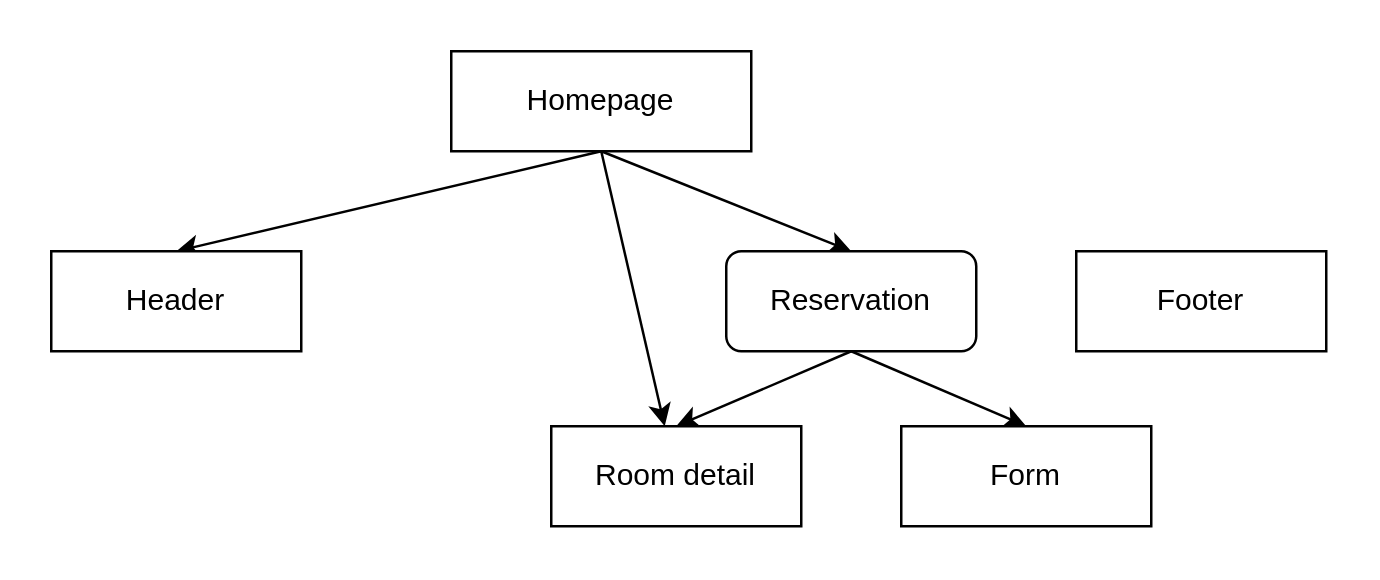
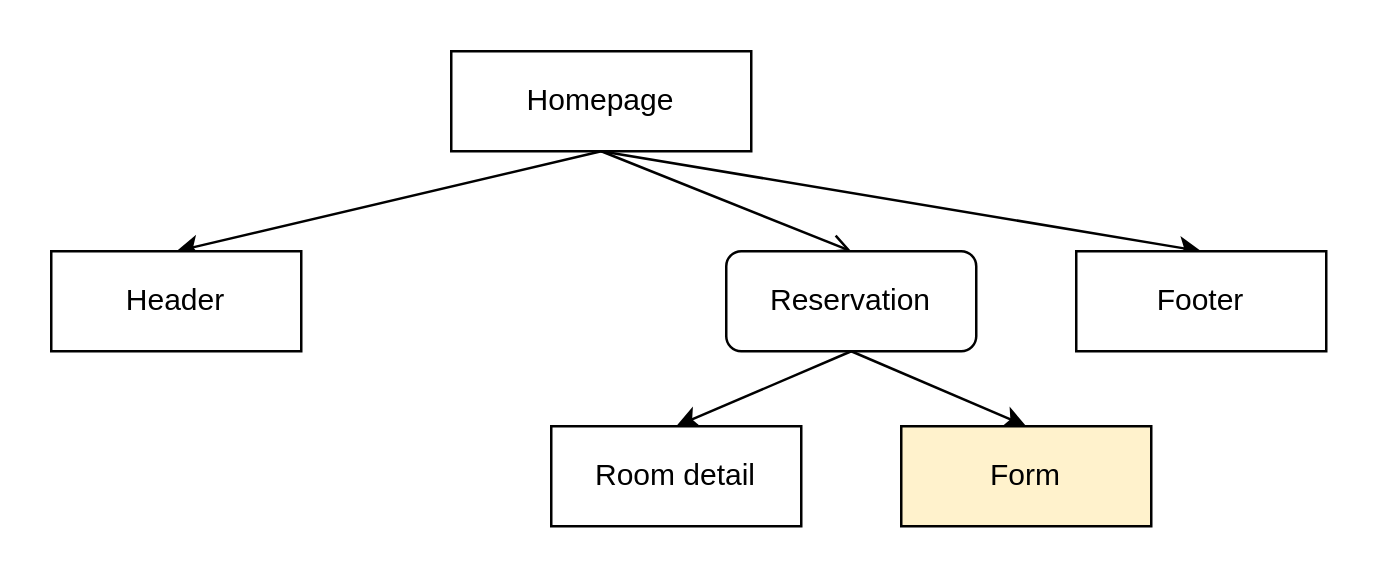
- <mxCell id="3" style="edgeStyle=none;html=1;exitX=0.5;exitY=1;exitDx=0;exitDy=0;entryX=0.5;entryY=0;entryDx=0;entryDy=0;" edge="1" parent="1" source="5" target="9"><mxGeometry relative="1" as="geometry" /></mxCell>
+ <mxCell id="3" style="edgeStyle=none;html=1;exitX=0.5;exitY=1;exitDx=0;exitDy=0;entryX=0.5;entryY=0;entryDx=0;entryDy=0;endArrow=open;" edge="1" parent="1" source="5" target="9"><mxGeometry relative="1" as="geometry" /></mxCell>
- <mxCell id="4" style="edgeStyle=none;html=1;exitX=0.5;exitY=1;exitDx=0;exitDy=0;" edge="1" parent="1" source="5" target="11"><mxGeometry relative="1" as="geometry" /></mxCell>
+ <mxCell id="4" style="edgeStyle=none;html=1;exitX=0.5;exitY=1;exitDx=0;exitDy=0;entryX=0.5;entryY=0;entryDx=0;entryDy=0;" edge="1" parent="1" source="5" target="10"><mxGeometry relative="1" as="geometry" /></mxCell>
- <mxCell id="12" value="Form" style="rounded=0;whiteSpace=wrap;html=1;" vertex="1" parent="1"><mxGeometry x="360" y="170" width="100" height="40" as="geometry" /></mxCell>
+ <mxCell id="12" value="Form" style="rounded=0;whiteSpace=wrap;html=1;fillColor=#fff2cc;" vertex="1" parent="1"><mxGeometry x="360" y="170" width="100" height="40" as="geometry" /></mxCell>
